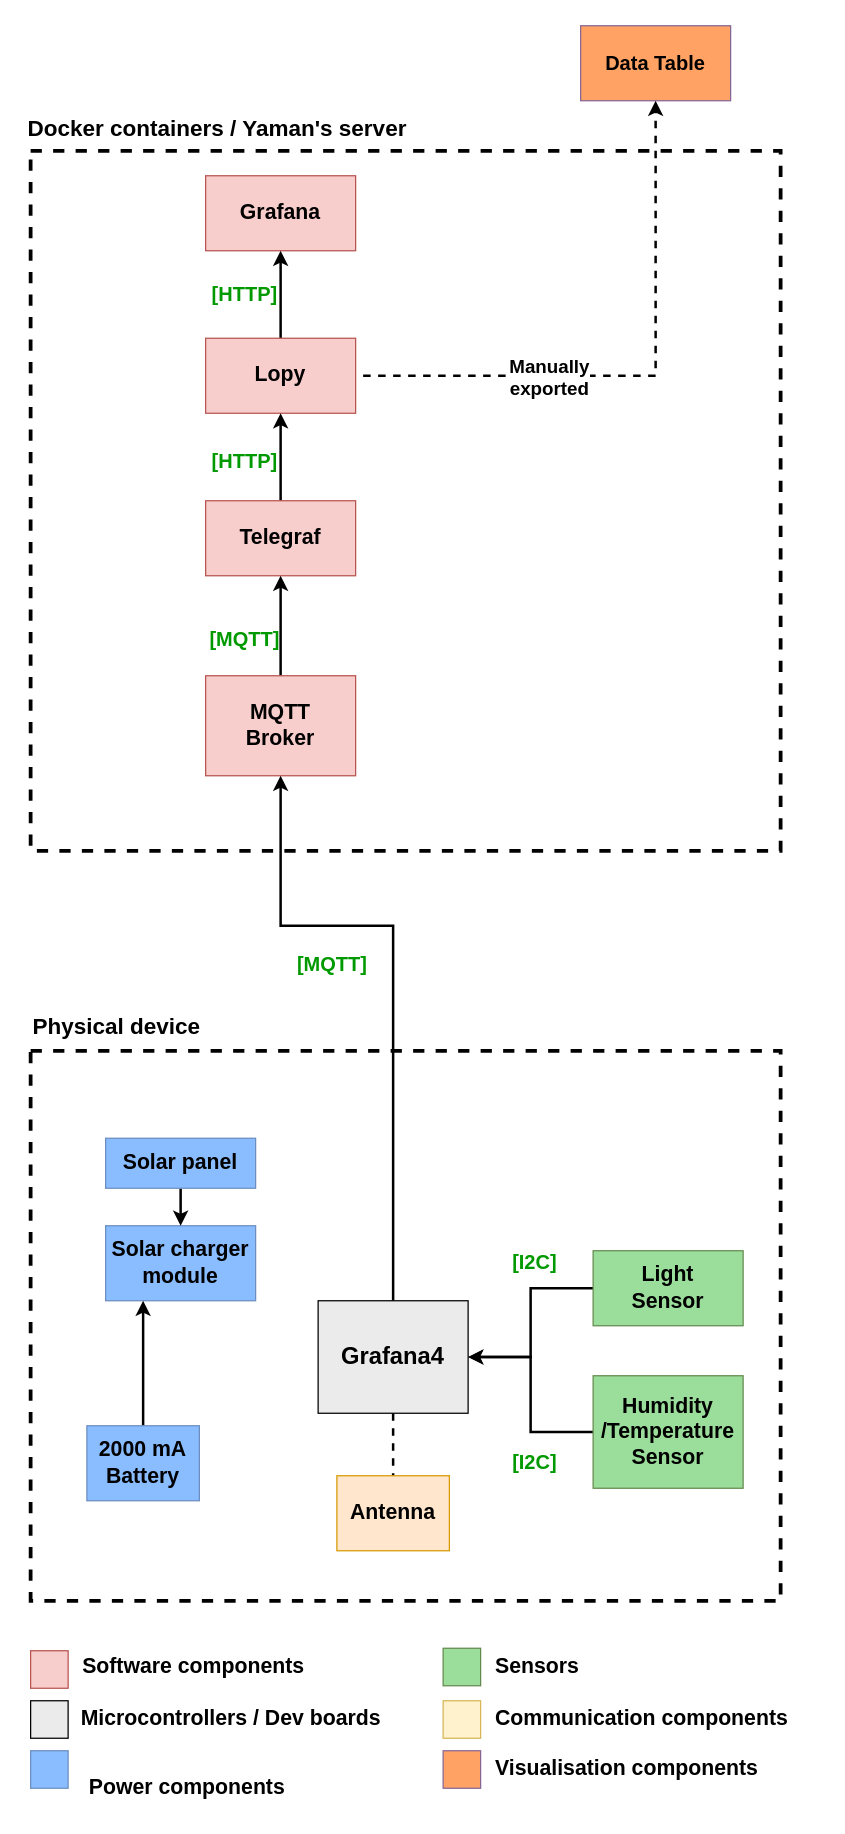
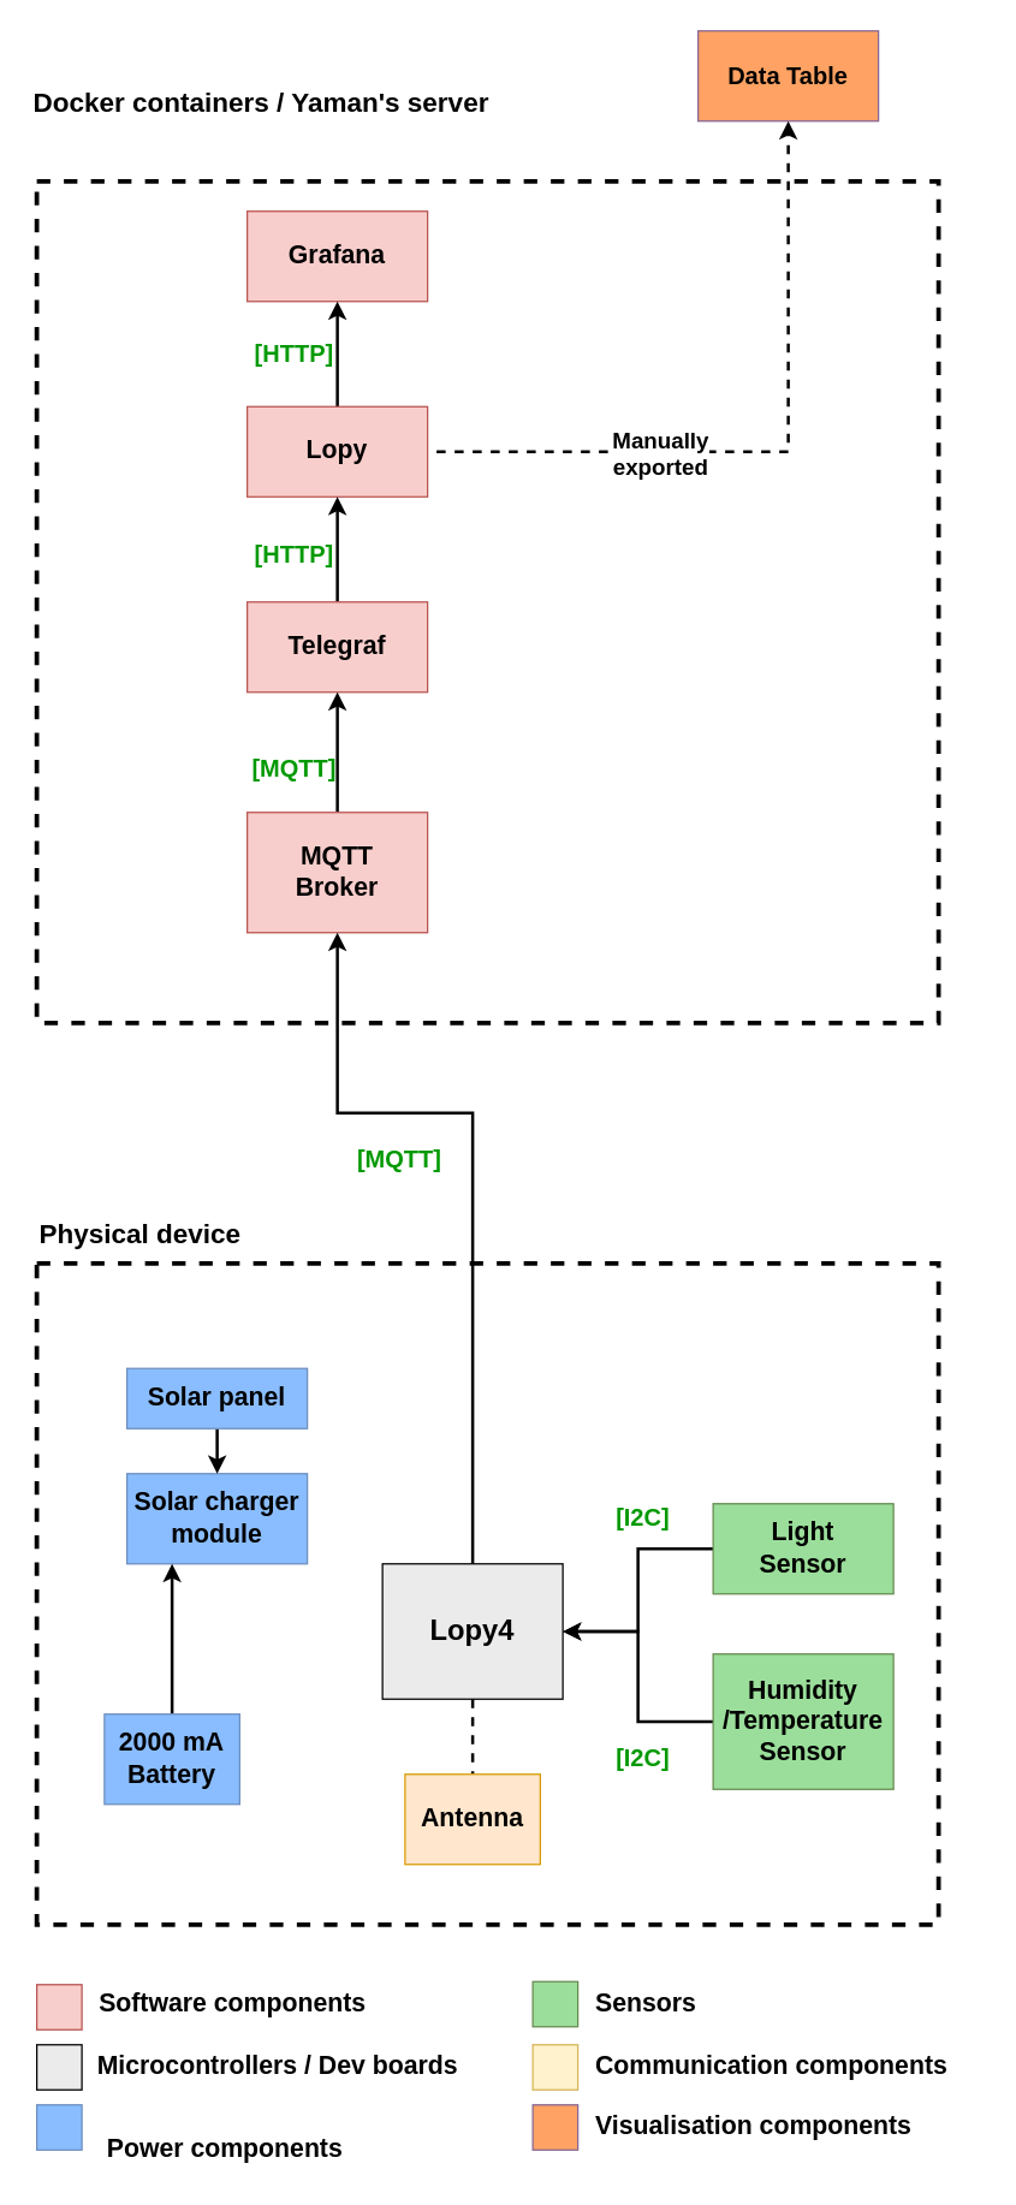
- <mxCell id="14" value="Docker containers / Yaman's server" style="text;html=1;strokeColor=none;fillColor=none;align=left;verticalAlign=middle;whiteSpace=wrap;rounded=0;fontStyle=1;fontSize=18;" parent="1" vertex="1"><mxGeometry x="20" y="88" width="370" height="30" as="geometry" /></mxCell>
+ <mxCell id="14" value="Docker containers / Yaman's server" style="text;html=1;strokeColor=none;fillColor=none;align=left;verticalAlign=middle;whiteSpace=wrap;rounded=0;fontStyle=1;fontSize=18;" parent="1" vertex="1"><mxGeometry x="20" y="53" width="370" height="30" as="geometry" /></mxCell>
- <mxCell id="21" value="Grafana4" style="rounded=0;whiteSpace=wrap;html=1;fontStyle=1;fontSize=19;fillColor=#EBEBEB;fontColor=#000000;strokeColor=#000000;" parent="1" vertex="1"><mxGeometry x="254" y="1040" width="120" height="90" as="geometry" /></mxCell>
+ <mxCell id="21" value="Lopy4" style="rounded=0;whiteSpace=wrap;html=1;fontStyle=1;fontSize=19;fillColor=#EBEBEB;fontColor=#000000;strokeColor=#000000;" parent="1" vertex="1"><mxGeometry x="254" y="1040" width="120" height="90" as="geometry" /></mxCell>
